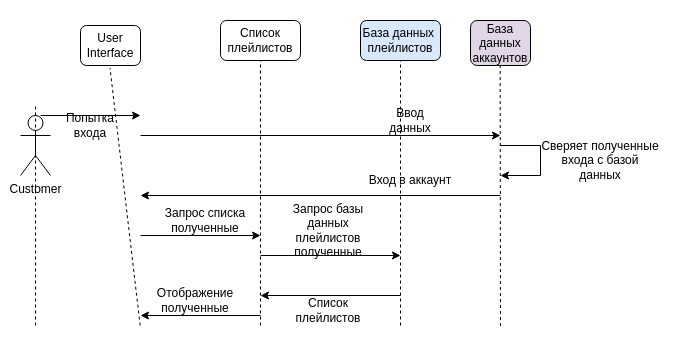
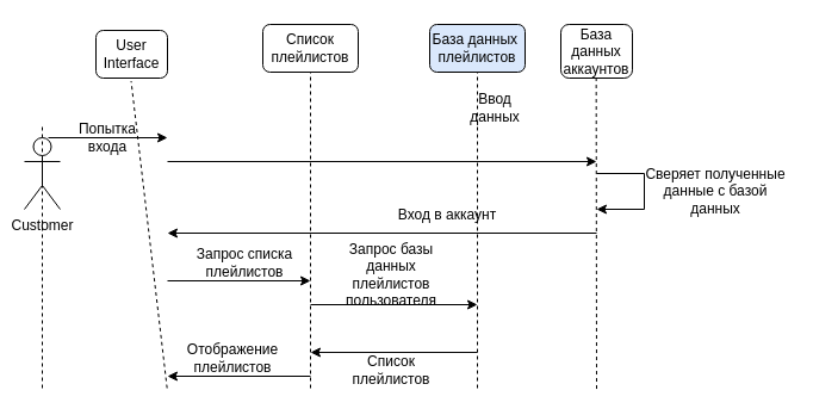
- <mxCell id="6" value="База данных&lt;br&gt;аккаунтов" style="rounded=1;whiteSpace=wrap;html=1;fillColor=#e1d5e7;" parent="1" vertex="1"><mxGeometry x="470" y="20" width="60" height="45" as="geometry" /></mxCell>
+ <mxCell id="6" value="База данных&lt;br&gt;аккаунтов" style="rounded=1;whiteSpace=wrap;html=1;" parent="1" vertex="1"><mxGeometry x="470" y="20" width="60" height="45" as="geometry" /></mxCell>
- <mxCell id="11" value="Ввод данных" style="text;html=1;strokeColor=none;fillColor=none;align=center;verticalAlign=middle;whiteSpace=wrap;rounded=0;" parent="1" vertex="1"><mxGeometry x="380" y="105" width="60" height="30" as="geometry" /></mxCell>
+ <mxCell id="11" value="Ввод данных" style="text;html=1;strokeColor=none;fillColor=none;align=center;verticalAlign=middle;whiteSpace=wrap;rounded=0;" parent="1" vertex="1"><mxGeometry x="385" y="75" width="60" height="30" as="geometry" /></mxCell>
- <mxCell id="8" value="Попытка входа" style="text;html=1;strokeColor=none;fillColor=none;align=center;verticalAlign=middle;whiteSpace=wrap;rounded=0;" parent="1" vertex="1"><mxGeometry x="60" y="115" width="60" height="20" as="geometry" /></mxCell>
+ <mxCell id="8" value="Попытка входа" style="text;html=1;strokeColor=none;fillColor=none;align=center;verticalAlign=middle;whiteSpace=wrap;rounded=0;" parent="1" vertex="1"><mxGeometry x="60" y="105" width="60" height="20" as="geometry" /></mxCell>
- <mxCell id="15" value="Сверяет полученные входа с базой данных" style="text;html=1;strokeColor=none;fillColor=none;align=center;verticalAlign=middle;whiteSpace=wrap;rounded=0;" parent="1" vertex="1"><mxGeometry x="540" y="145" width="120" height="30" as="geometry" /></mxCell>
+ <mxCell id="15" value="Сверяет полученные данные с базой данных" style="text;html=1;strokeColor=none;fillColor=none;align=center;verticalAlign=middle;whiteSpace=wrap;rounded=0;" parent="1" vertex="1"><mxGeometry x="540" y="145" width="120" height="30" as="geometry" /></mxCell>
- <mxCell id="17" value="Вход в аккаунт" style="text;html=1;strokeColor=none;fillColor=none;align=center;verticalAlign=middle;whiteSpace=wrap;rounded=0;" parent="1" vertex="1"><mxGeometry x="360" y="165" width="100" height="30" as="geometry" /></mxCell>
+ <mxCell id="17" value="Вход в аккаунт" style="text;html=1;strokeColor=none;fillColor=none;align=center;verticalAlign=middle;whiteSpace=wrap;rounded=0;" parent="1" vertex="1"><mxGeometry x="325" y="165" width="100" height="30" as="geometry" /></mxCell>
- <mxCell id="21" value="Запрос списка полученные" style="text;html=1;strokeColor=none;fillColor=none;align=center;verticalAlign=middle;whiteSpace=wrap;rounded=0;" parent="1" vertex="1"><mxGeometry x="160" y="205" width="90" height="30" as="geometry" /></mxCell>
+ <mxCell id="21" value="Запрос списка плейлистов" style="text;html=1;strokeColor=none;fillColor=none;align=center;verticalAlign=middle;whiteSpace=wrap;rounded=0;" parent="1" vertex="1"><mxGeometry x="160" y="205" width="90" height="30" as="geometry" /></mxCell>
- <mxCell id="25" value="Запрос базы данных плейлистов полученные" style="text;html=1;strokeColor=none;fillColor=none;align=center;verticalAlign=middle;whiteSpace=wrap;rounded=0;" parent="1" vertex="1"><mxGeometry x="273" y="215" width="110" height="30" as="geometry" /></mxCell>
+ <mxCell id="25" value="Запрос базы данных плейлистов пользователя" style="text;html=1;strokeColor=none;fillColor=none;align=center;verticalAlign=middle;whiteSpace=wrap;rounded=0;" parent="1" vertex="1"><mxGeometry x="273" y="215" width="110" height="30" as="geometry" /></mxCell>
- <mxCell id="29" value="Отображение полученные" style="text;html=1;strokeColor=none;fillColor=none;align=center;verticalAlign=middle;whiteSpace=wrap;rounded=0;" parent="1" vertex="1"><mxGeometry x="150" y="285" width="90" height="30" as="geometry" /></mxCell>
+ <mxCell id="29" value="Отображение плейлистов" style="text;html=1;strokeColor=none;fillColor=none;align=center;verticalAlign=middle;whiteSpace=wrap;rounded=0;" parent="1" vertex="1"><mxGeometry x="150" y="285" width="90" height="30" as="geometry" /></mxCell>
